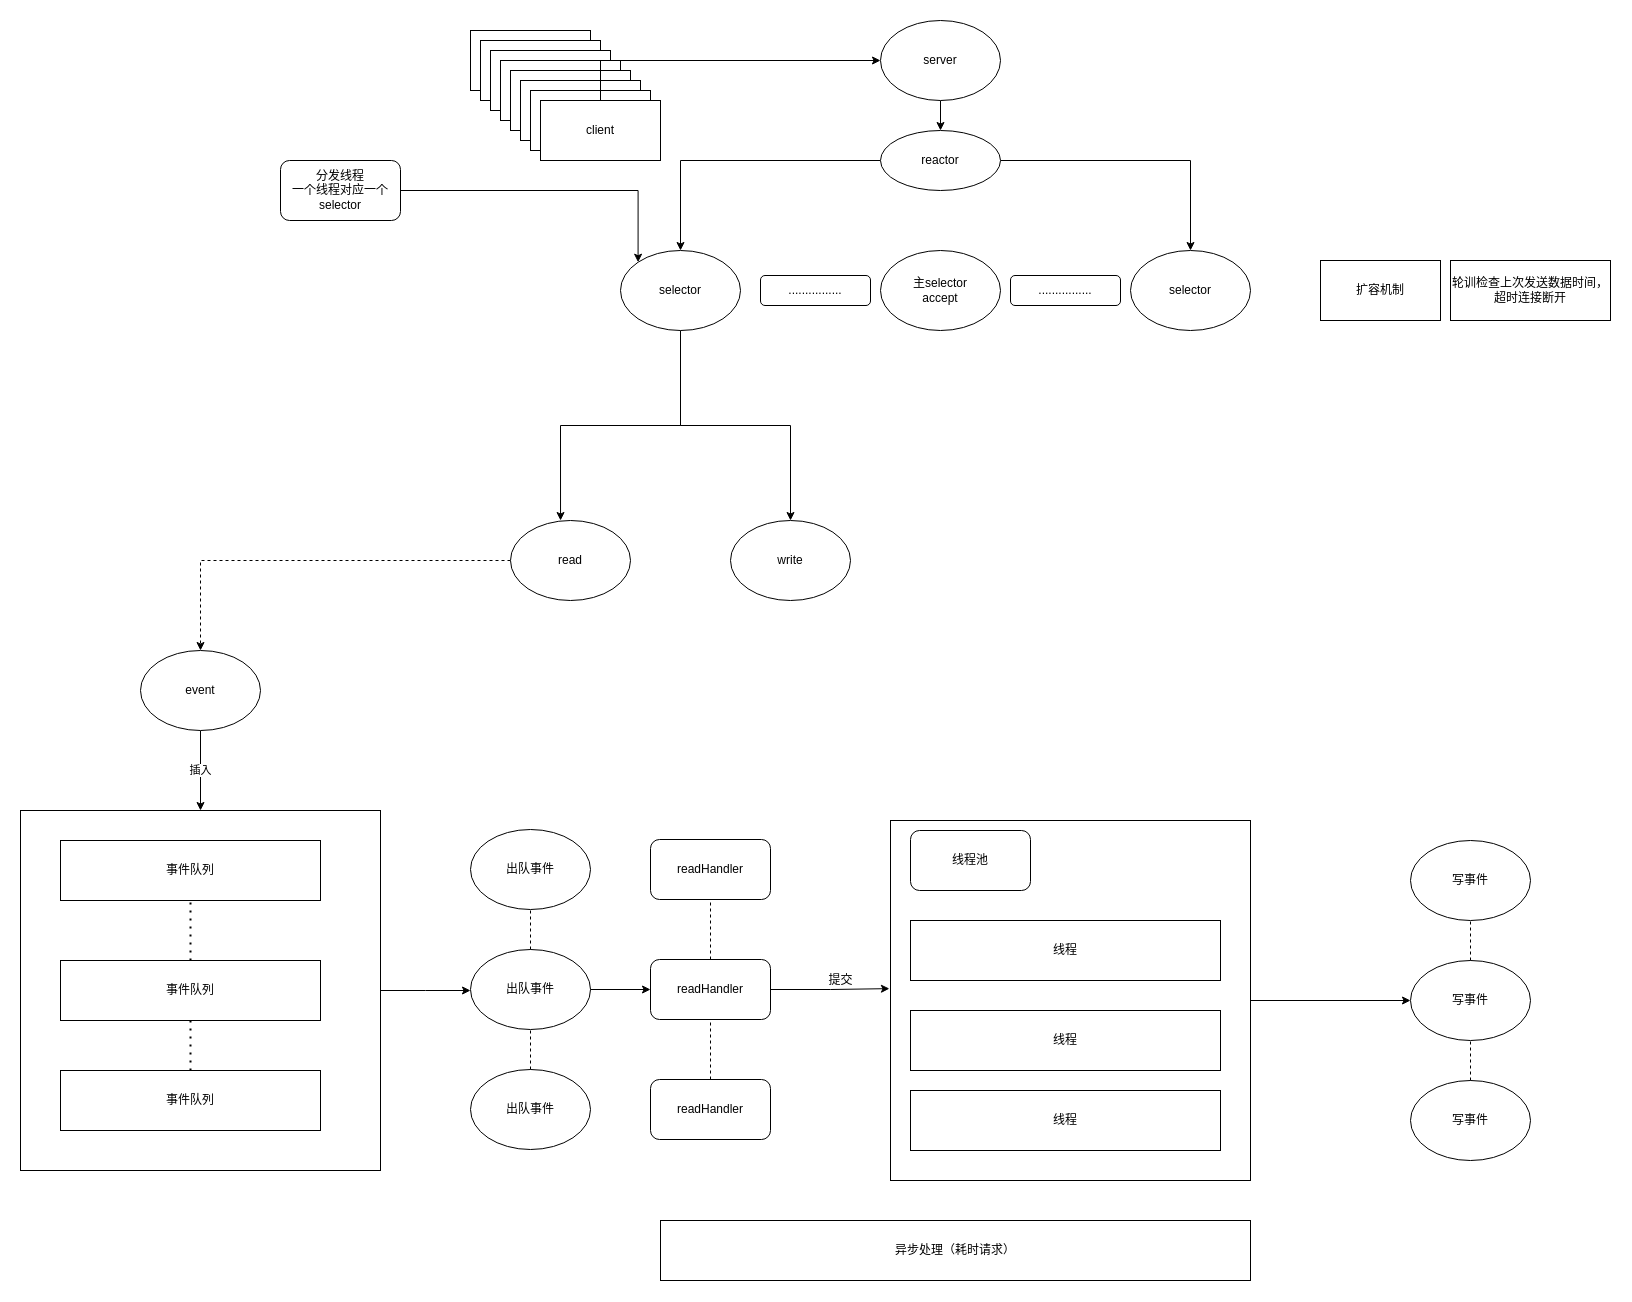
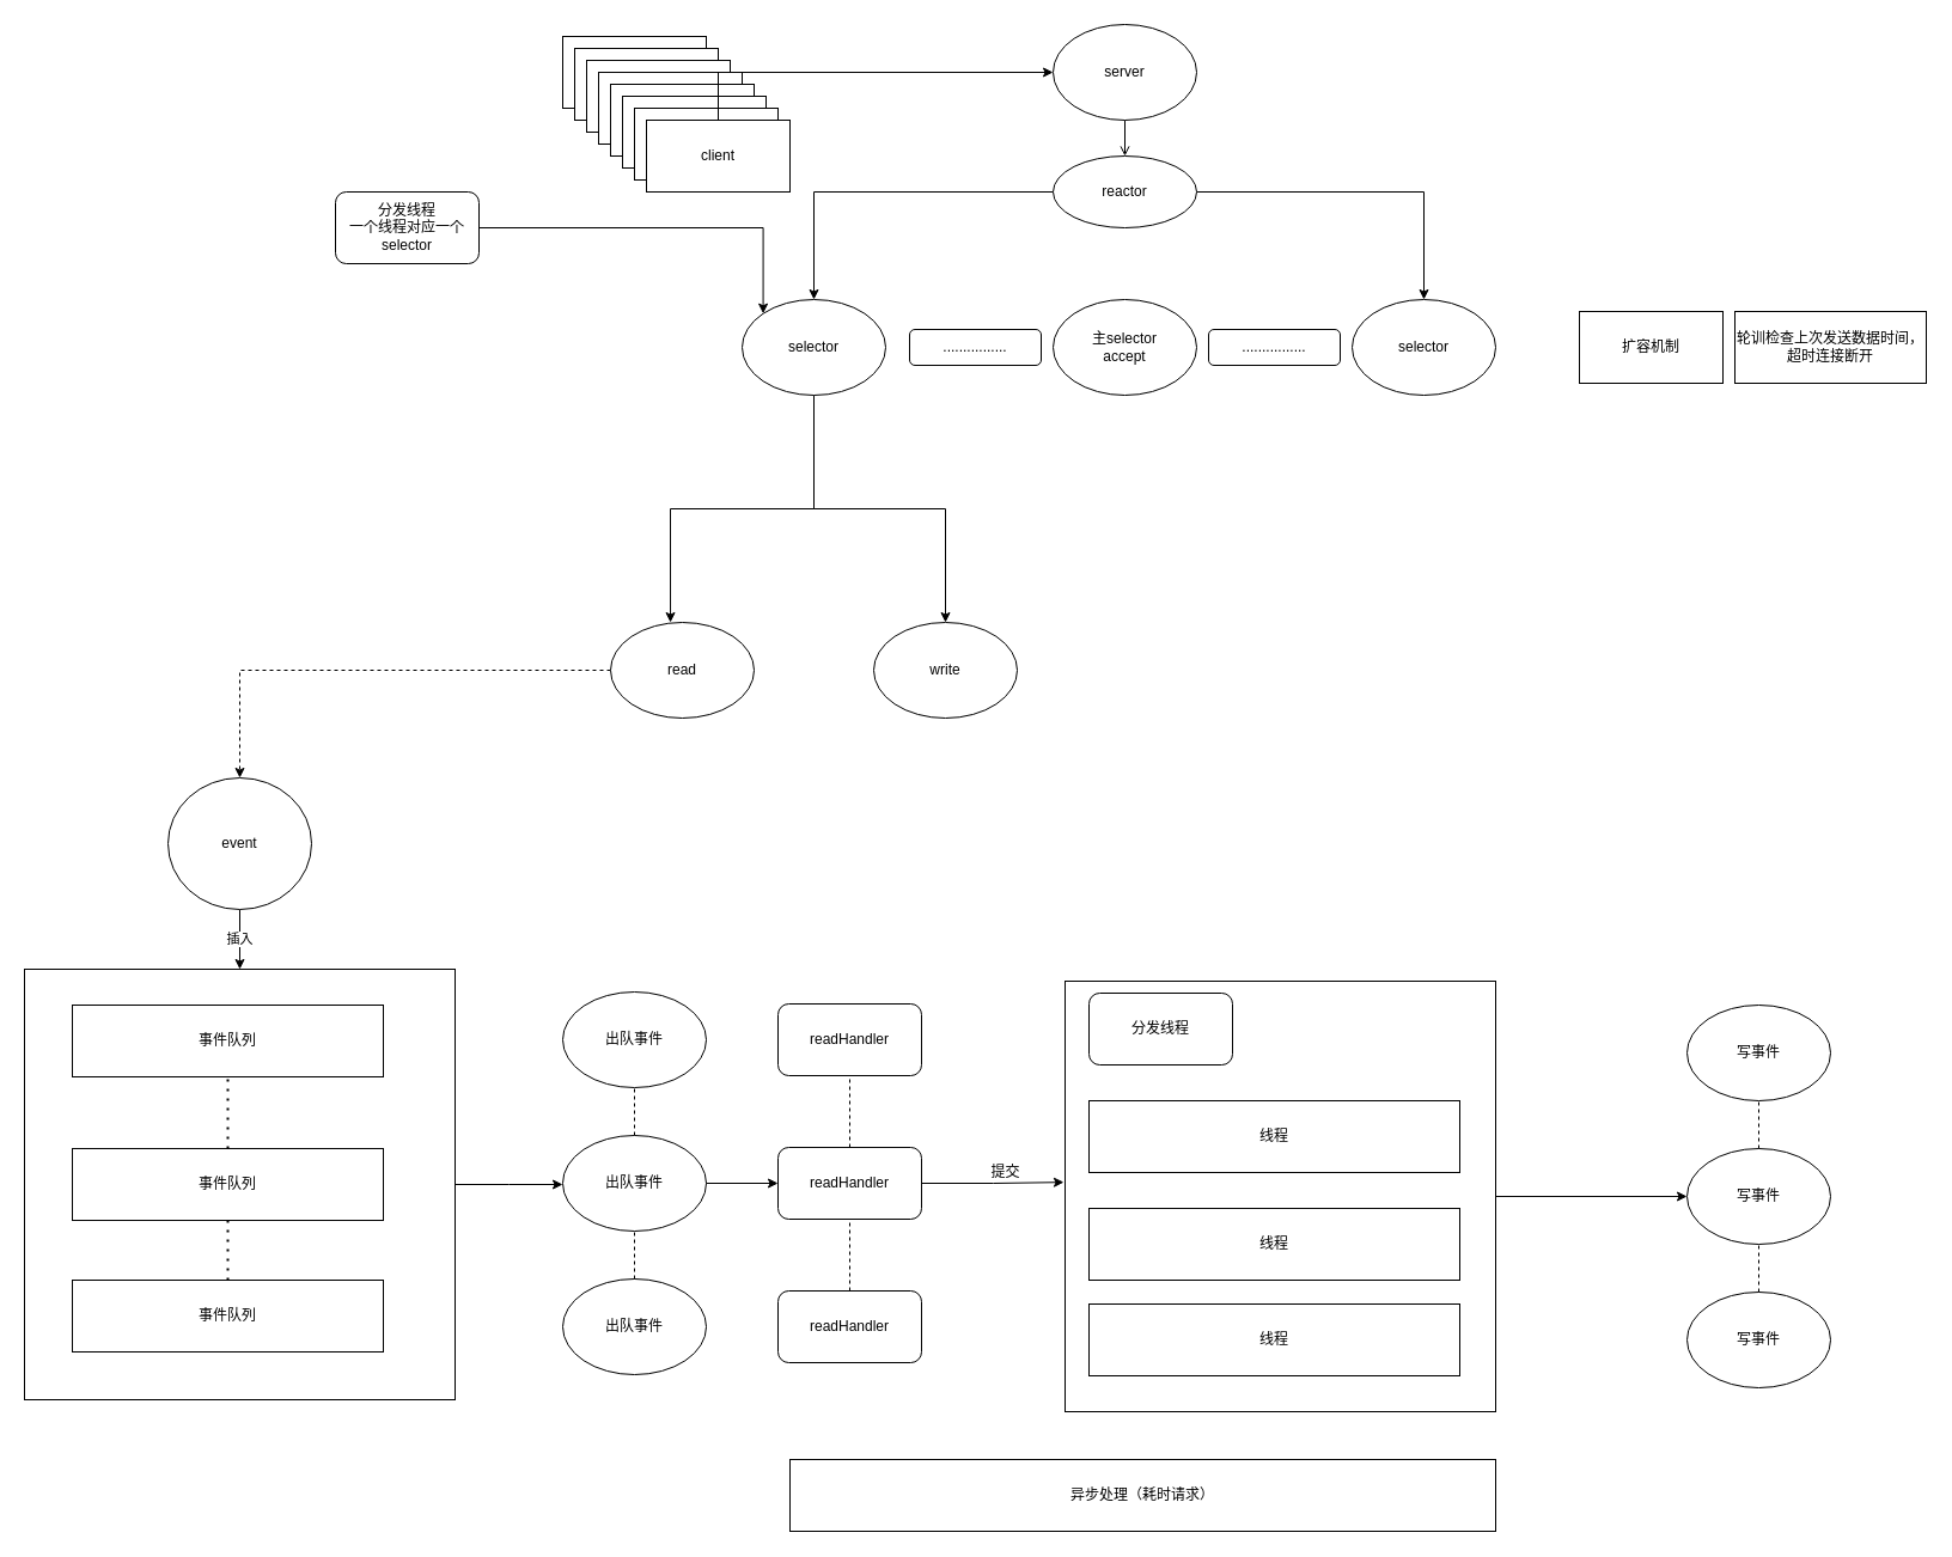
- <mxCell id="3" style="edgeStyle=orthogonalEdgeStyle;rounded=0;orthogonalLoop=1;jettySize=auto;html=1;" parent="1" source="4" target="7" edge="1"><mxGeometry relative="1" as="geometry" /></mxCell>
+ <mxCell id="3" style="edgeStyle=orthogonalEdgeStyle;rounded=0;orthogonalLoop=1;jettySize=auto;html=1;endArrow=open;" parent="1" source="4" target="7" edge="1"><mxGeometry relative="1" as="geometry" /></mxCell>
- <mxCell id="30" value="event" style="ellipse;whiteSpace=wrap;html=1;" vertex="1" parent="1"><mxGeometry x="140" y="650" width="120" height="80" as="geometry" /></mxCell>
+ <mxCell id="30" value="event" style="ellipse;whiteSpace=wrap;html=1;" vertex="1" parent="1"><mxGeometry x="140" y="650" width="120" height="110" as="geometry" /></mxCell>
- <mxCell id="47" value="线程池" style="rounded=1;whiteSpace=wrap;html=1;" vertex="1" parent="45"><mxGeometry x="20" y="10" width="120" height="60" as="geometry" /></mxCell>
+ <mxCell id="47" value="分发线程" style="rounded=1;whiteSpace=wrap;html=1;" vertex="1" parent="45"><mxGeometry x="20" y="10" width="120" height="60" as="geometry" /></mxCell>
